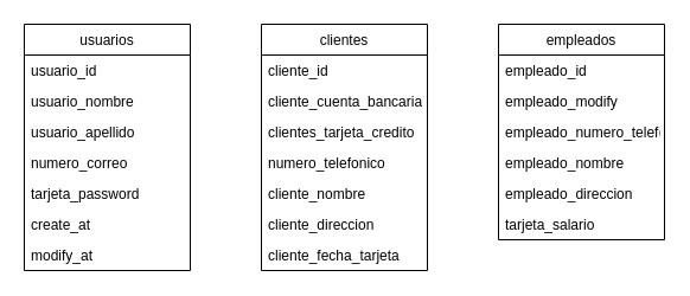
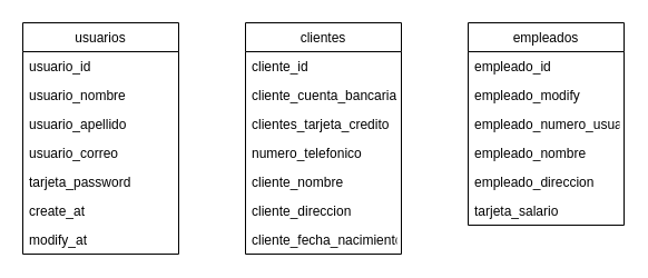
- <mxCell id="21" value="empleado_numero_telefonico" style="text;strokeColor=none;fillColor=none;align=left;verticalAlign=top;spacingLeft=4;spacingRight=4;overflow=hidden;rotatable=0;points=[[0,0.5],[1,0.5]];portConstraint=eastwest;" vertex="1" parent="18"><mxGeometry y="78" width="140" height="26" as="geometry" /></mxCell>
+ <mxCell id="21" value="empleado_numero_usuario" style="text;strokeColor=none;fillColor=none;align=left;verticalAlign=top;spacingLeft=4;spacingRight=4;overflow=hidden;rotatable=0;points=[[0,0.5],[1,0.5]];portConstraint=eastwest;" vertex="1" parent="18"><mxGeometry y="78" width="140" height="26" as="geometry" /></mxCell>
- <mxCell id="6" value="numero_correo" style="text;strokeColor=none;fillColor=none;align=left;verticalAlign=top;spacingLeft=4;spacingRight=4;overflow=hidden;rotatable=0;points=[[0,0.5],[1,0.5]];portConstraint=eastwest;" vertex="1" parent="2"><mxGeometry y="104" width="140" height="26" as="geometry" /></mxCell>
+ <mxCell id="6" value="usuario_correo" style="text;strokeColor=none;fillColor=none;align=left;verticalAlign=top;spacingLeft=4;spacingRight=4;overflow=hidden;rotatable=0;points=[[0,0.5],[1,0.5]];portConstraint=eastwest;" vertex="1" parent="2"><mxGeometry y="104" width="140" height="26" as="geometry" /></mxCell>
- <mxCell id="17" value="cliente_fecha_tarjeta" style="text;strokeColor=none;fillColor=none;align=left;verticalAlign=top;spacingLeft=4;spacingRight=4;overflow=hidden;rotatable=0;points=[[0,0.5],[1,0.5]];portConstraint=eastwest;" vertex="1" parent="10"><mxGeometry y="182" width="140" height="26" as="geometry" /></mxCell>
+ <mxCell id="17" value="cliente_fecha_nacimiento" style="text;strokeColor=none;fillColor=none;align=left;verticalAlign=top;spacingLeft=4;spacingRight=4;overflow=hidden;rotatable=0;points=[[0,0.5],[1,0.5]];portConstraint=eastwest;" vertex="1" parent="10"><mxGeometry y="182" width="140" height="26" as="geometry" /></mxCell>
